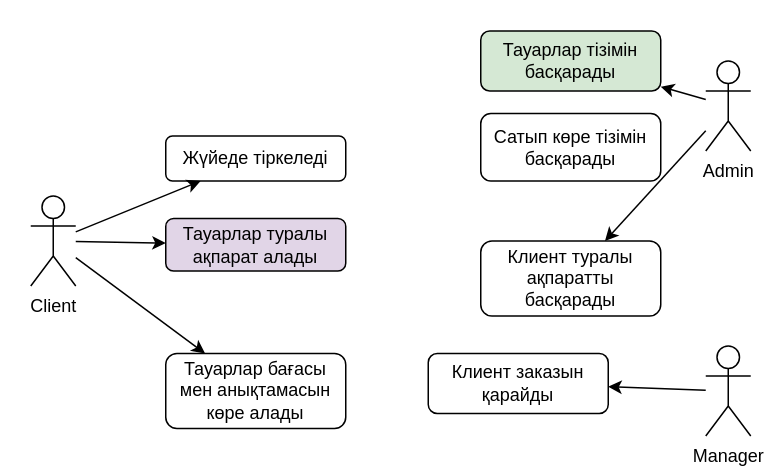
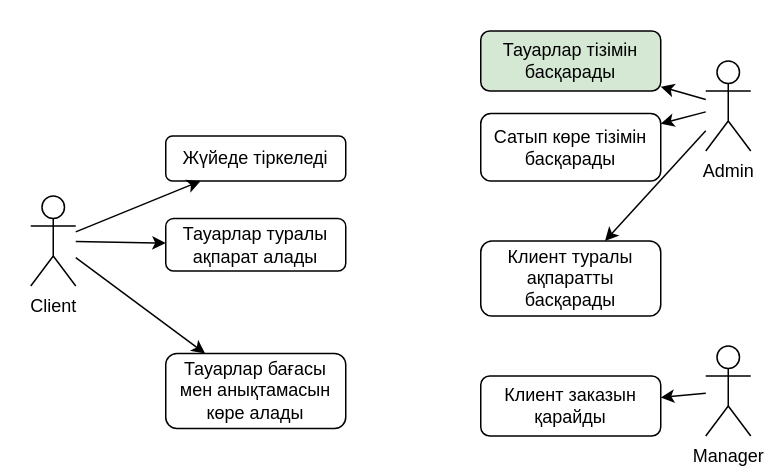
+ <mxCell id="16" value="" style="endArrow=classic;html=1;rounded=0;" edge="1" parent="1" source="9" target="12"><mxGeometry width="50" height="50" relative="1" as="geometry"><mxPoint x="480" y="76" as="sourcePoint" /><mxPoint x="450" y="67" as="targetPoint" /></mxGeometry></mxCell>
- <mxCell id="4" value="Тауарлар туралы ақпарат алады" style="rounded=1;whiteSpace=wrap;html=1;fillColor=#e1d5e7;" vertex="1" parent="1"><mxGeometry x="110" y="145" width="120" height="35" as="geometry" /></mxCell>
+ <mxCell id="4" value="Тауарлар туралы ақпарат алады" style="rounded=1;whiteSpace=wrap;html=1;" vertex="1" parent="1"><mxGeometry x="110" y="145" width="120" height="35" as="geometry" /></mxCell>
- <mxCell id="14" value="Клиент заказын қарайды" style="rounded=1;whiteSpace=wrap;html=1;" vertex="1" parent="1"><mxGeometry x="285" y="235" width="120" height="40" as="geometry" /></mxCell>
+ <mxCell id="14" value="Клиент заказын қарайды" style="rounded=1;whiteSpace=wrap;html=1;" vertex="1" parent="1"><mxGeometry x="320" y="250" width="120" height="40" as="geometry" /></mxCell>
